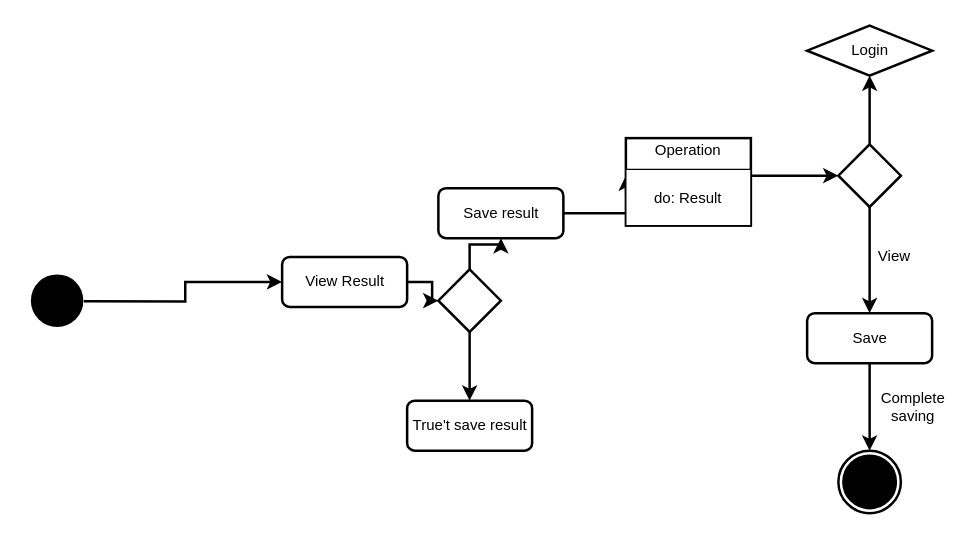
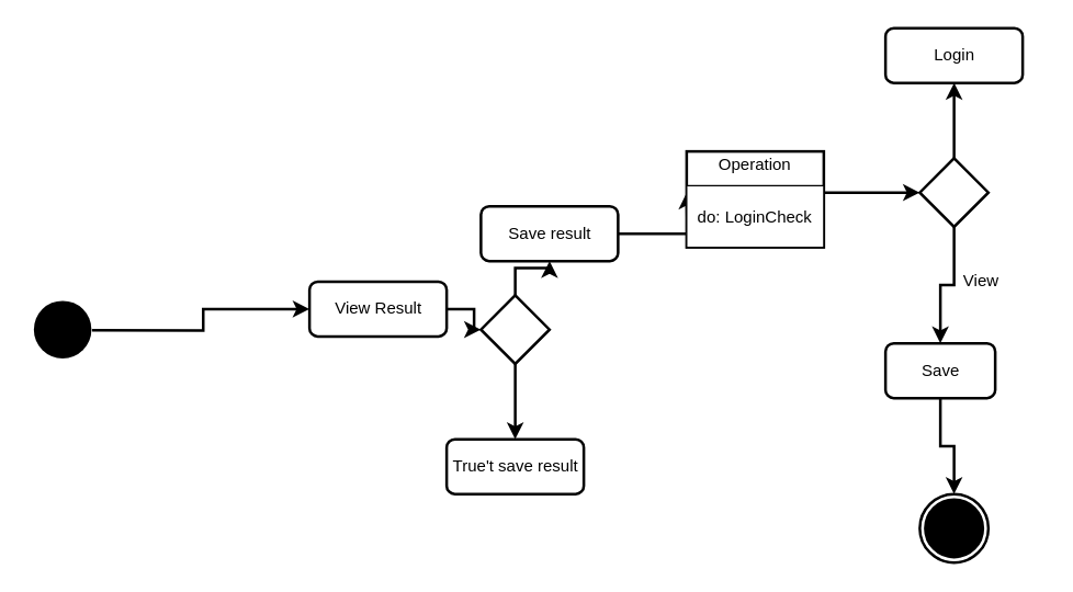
- <mxCell id="20" value="Login" style="rhombus;html=1;strokeWidth=2;" vertex="1" parent="1"><mxGeometry x="645" y="20" width="100" height="40" as="geometry" /></mxCell>
+ <mxCell id="20" value="Login" style="html=1;rounded=1;strokeWidth=2;" vertex="1" parent="1"><mxGeometry x="645" y="20" width="100" height="40" as="geometry" /></mxCell>
- <mxCell id="19" value="do: Result" style="rounded=0;whiteSpace=wrap;html=1;strokeWidth=1;" vertex="1" parent="1"><mxGeometry x="500" y="135" width="100" height="45" as="geometry" /></mxCell>
+ <mxCell id="19" value="do: LoginCheck" style="rounded=0;whiteSpace=wrap;html=1;strokeWidth=1;" vertex="1" parent="1"><mxGeometry x="500" y="135" width="100" height="45" as="geometry" /></mxCell>
- <mxCell id="22" value="Save" style="html=1;rounded=1;strokeWidth=2;" vertex="1" parent="1"><mxGeometry x="645" y="250" width="100" height="40" as="geometry" /></mxCell>
+ <mxCell id="22" value="Save" style="html=1;rounded=1;strokeWidth=2;" vertex="1" parent="1"><mxGeometry x="645" y="250" width="80" height="40" as="geometry" /></mxCell>
- <mxCell id="24" value="Complete saving" style="text;html=1;strokeColor=none;fillColor=none;align=center;verticalAlign=middle;whiteSpace=wrap;rounded=0;strokeWidth=1;" vertex="1" parent="1"><mxGeometry x="700" y="310" width="60" height="30" as="geometry" /></mxCell>
